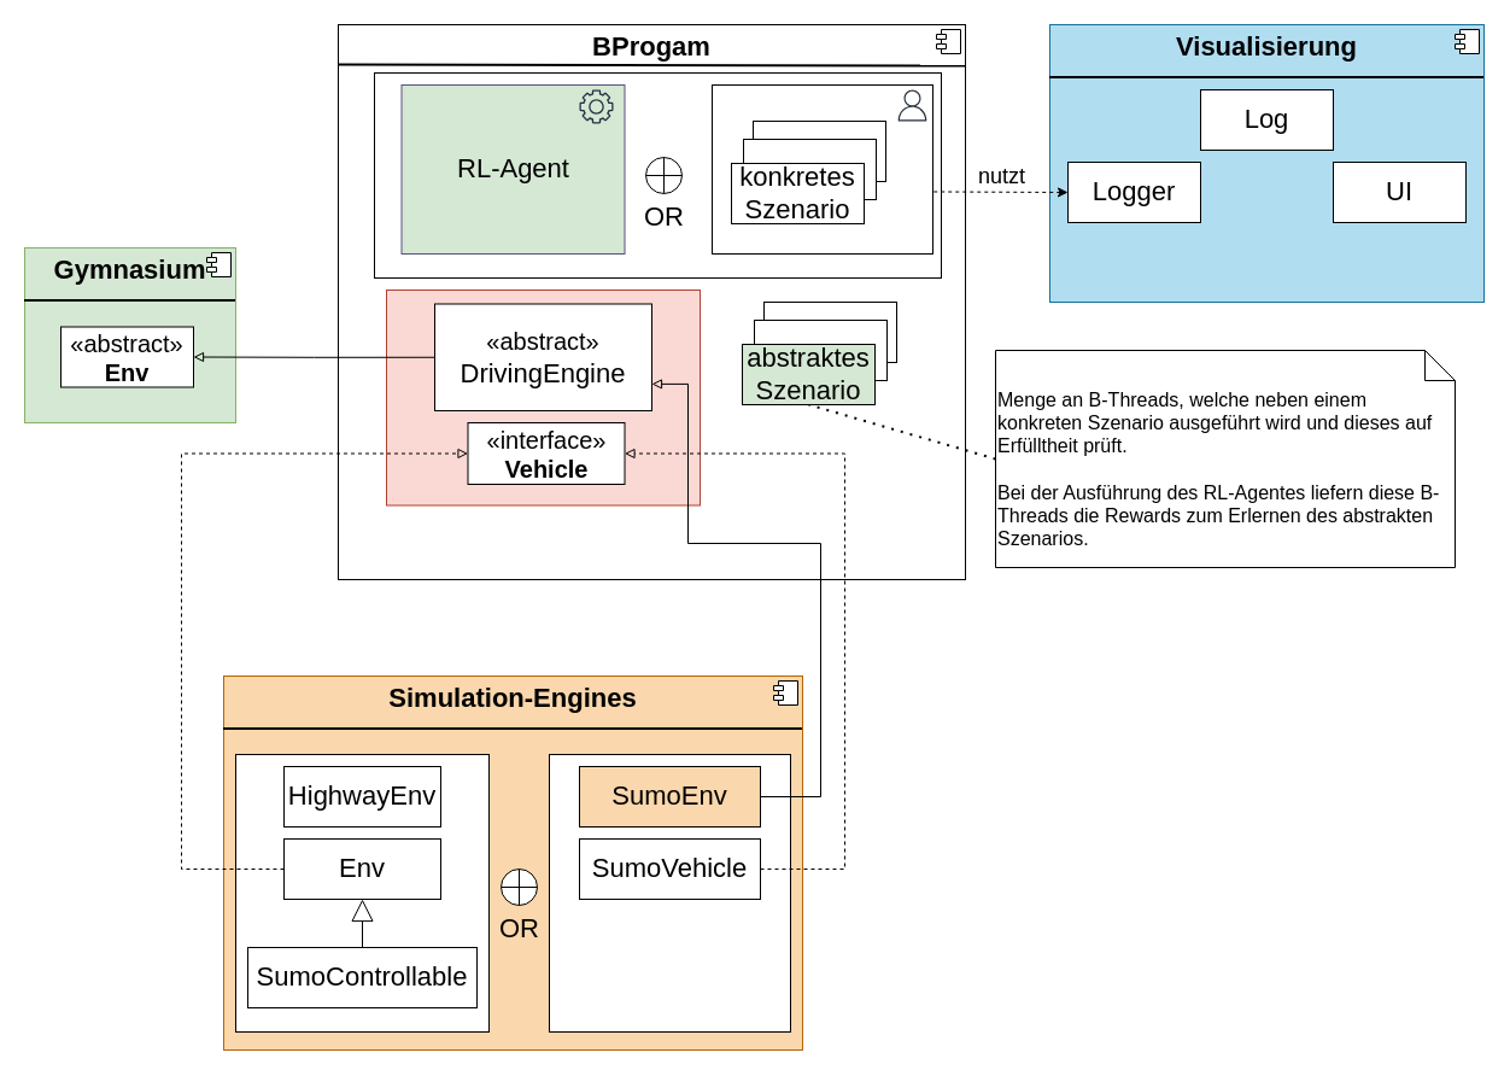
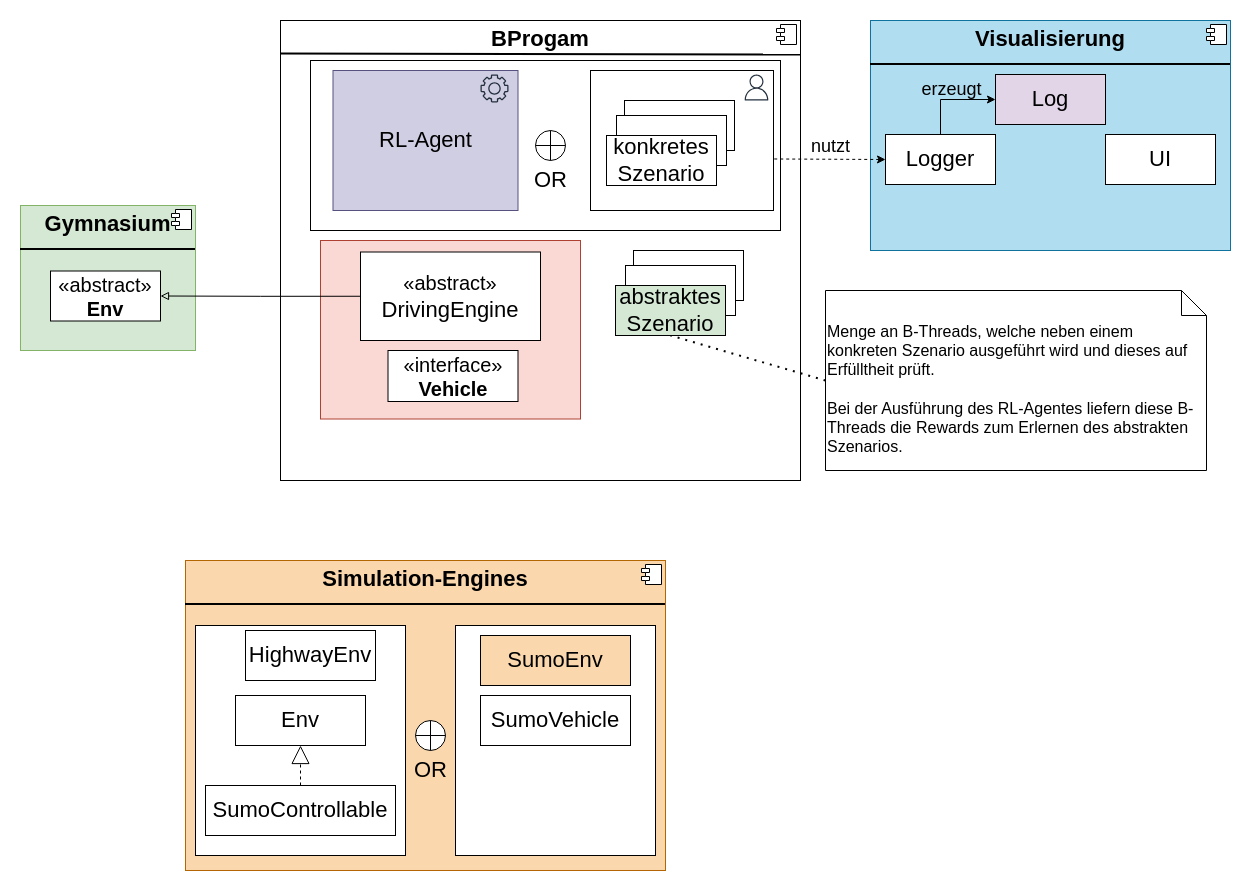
+ <mxCell id="8" style="edgeStyle=orthogonalEdgeStyle;rounded=0;orthogonalLoop=1;jettySize=auto;html=1;exitX=0.5;exitY=0;exitDx=0;exitDy=0;entryX=0;entryY=0.5;entryDx=0;entryDy=0;fontSize=22;" parent="1" source="10" target="11" edge="1"><mxGeometry relative="1" as="geometry" /></mxCell>
+ <mxCell id="9" value="erzeugt" style="edgeLabel;html=1;align=center;verticalAlign=middle;resizable=0;points=[];fontColor=default;labelBackgroundColor=none;fontSize=18;" parent="8" vertex="1" connectable="0"><mxGeometry x="0.347" y="6" relative="1" as="geometry"><mxPoint x="-16" y="-5" as="offset" /></mxGeometry></mxCell>
- <mxCell id="11" value="&lt;font&gt;Log&lt;/font&gt;" style="html=1;whiteSpace=wrap;fontSize=22;" parent="1" vertex="1"><mxGeometry x="995" y="74" width="110" height="50" as="geometry" /></mxCell>
+ <mxCell id="11" value="&lt;font&gt;Log&lt;/font&gt;" style="html=1;whiteSpace=wrap;fontSize=22;fillColor=#e1d5e7;" parent="1" vertex="1"><mxGeometry x="995" y="74" width="110" height="50" as="geometry" /></mxCell>
- <mxCell id="19" value="&lt;font&gt;RL-Agent&lt;/font&gt;" style="html=1;whiteSpace=wrap;fillColor=#d5e8d4;strokeColor=#56517e;fontSize=22;" parent="1" vertex="1"><mxGeometry x="332.5" y="70" width="185" height="140" as="geometry" /></mxCell>
+ <mxCell id="19" value="&lt;font&gt;RL-Agent&lt;/font&gt;" style="html=1;whiteSpace=wrap;fillColor=#d0cee2;strokeColor=#56517e;fontSize=22;" parent="1" vertex="1"><mxGeometry x="332.5" y="70" width="185" height="140" as="geometry" /></mxCell>
- <mxCell id="51" style="edgeStyle=orthogonalEdgeStyle;rounded=0;orthogonalLoop=1;jettySize=auto;html=1;exitX=1;exitY=0.5;exitDx=0;exitDy=0;entryX=1;entryY=0.75;entryDx=0;entryDy=0;endArrow=block;endFill=0;" edge="1" parent="1" source="24" target="49"><mxGeometry relative="1" as="geometry"><Array as="points"><mxPoint x="680" y="660" /><mxPoint x="680" y="450" /><mxPoint x="570" y="450" /><mxPoint x="570" y="318" /></Array></mxGeometry></mxCell>
- <mxCell id="27" style="edgeStyle=orthogonalEdgeStyle;rounded=0;orthogonalLoop=1;jettySize=auto;html=1;exitX=0;exitY=0.5;exitDx=0;exitDy=0;entryX=0;entryY=0.5;entryDx=0;entryDy=0;endArrow=block;endFill=0;dashed=1;" edge="1" parent="1" source="28" target="47"><mxGeometry relative="1" as="geometry"><Array as="points"><mxPoint x="150" y="720" /><mxPoint x="150" y="375" /></Array></mxGeometry></mxCell>
- <mxCell id="50" style="edgeStyle=orthogonalEdgeStyle;rounded=0;orthogonalLoop=1;jettySize=auto;html=1;exitX=1;exitY=0.5;exitDx=0;exitDy=0;entryX=1;entryY=0.5;entryDx=0;entryDy=0;endArrow=block;endFill=0;dashed=1;" edge="1" parent="1" source="25" target="47"><mxGeometry relative="1" as="geometry"><Array as="points"><mxPoint x="700" y="720" /><mxPoint x="700" y="375" /></Array></mxGeometry></mxCell>
- <mxCell id="23" value="&lt;span&gt;&lt;font&gt;HighwayEnv&lt;/font&gt;&lt;/span&gt;" style="html=1;whiteSpace=wrap;fontSize=22;fontStyle=0" parent="1" vertex="1"><mxGeometry x="235" y="635" width="130" height="50" as="geometry" /></mxCell>
+ <mxCell id="23" value="&lt;span&gt;&lt;font&gt;HighwayEnv&lt;/font&gt;&lt;/span&gt;" style="html=1;whiteSpace=wrap;fontSize=22;fontStyle=0" parent="1" vertex="1"><mxGeometry x="245" y="630" width="130" height="50" as="geometry" /></mxCell>
- <mxCell id="30" value="" style="endArrow=block;endSize=16;endFill=0;html=1;rounded=0;exitX=0.5;exitY=0;exitDx=0;exitDy=0;entryX=0.5;entryY=1;entryDx=0;entryDy=0;fontSize=22;" parent="1" source="29" target="28" edge="1"><mxGeometry width="160" relative="1" as="geometry"><mxPoint x="182.5" y="685" as="sourcePoint" /><mxPoint x="342.5" y="685" as="targetPoint" /></mxGeometry></mxCell>
+ <mxCell id="30" value="" style="endArrow=block;endSize=16;endFill=0;html=1;rounded=0;exitX=0.5;exitY=0;exitDx=0;exitDy=0;entryX=0.5;entryY=1;entryDx=0;entryDy=0;fontSize=22;dashed=1;" parent="1" source="29" target="28" edge="1"><mxGeometry width="160" relative="1" as="geometry"><mxPoint x="182.5" y="685" as="sourcePoint" /><mxPoint x="342.5" y="685" as="targetPoint" /></mxGeometry></mxCell>
